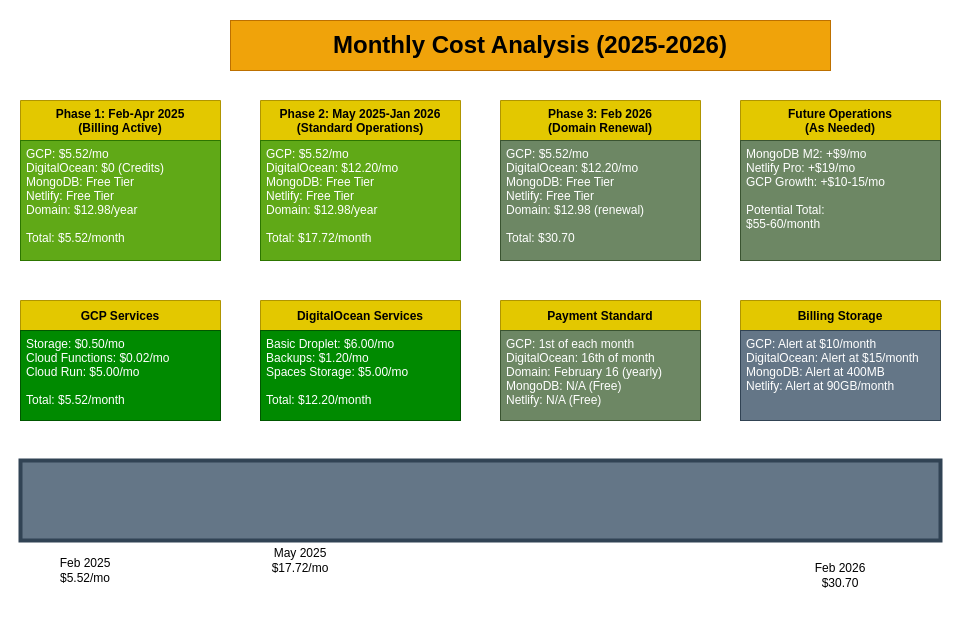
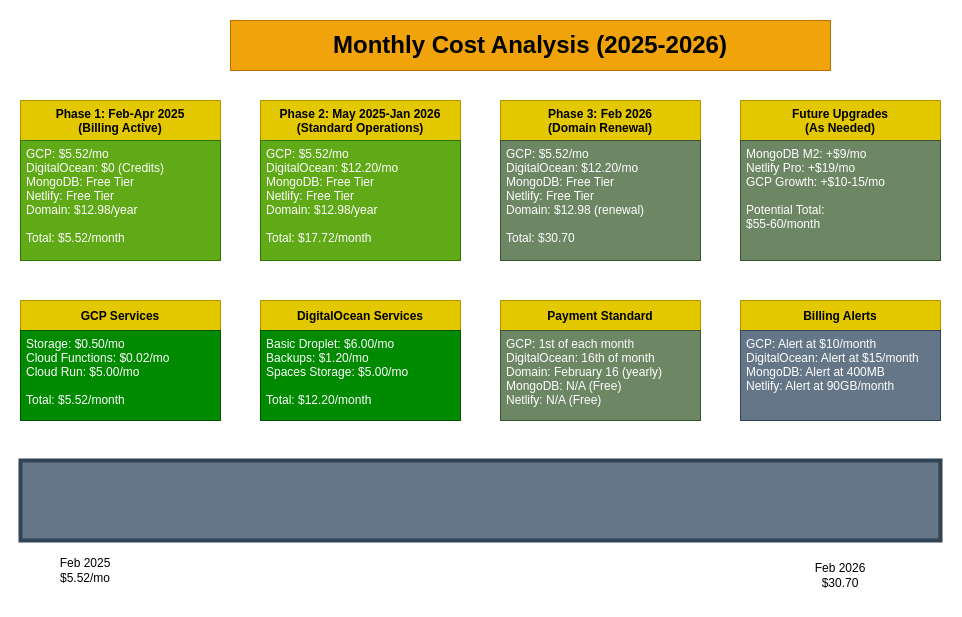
- <mxCell id="9" value="Future Operations&#10;(As Needed)" style="swimlane;fontStyle=1;childLayout=stackLayout;horizontal=1;startSize=40;horizontalStack=0;resizeParent=1;resizeParentMax=0;resizeLast=0;collapsible=1;marginBottom=0;fillColor=#e3c800;strokeColor=#B09500;fontColor=#000000;" parent="1" vertex="1"><mxGeometry x="740" y="100" width="200" height="160" as="geometry" /></mxCell>
+ <mxCell id="9" value="Future Upgrades&#10;(As Needed)" style="swimlane;fontStyle=1;childLayout=stackLayout;horizontal=1;startSize=40;horizontalStack=0;resizeParent=1;resizeParentMax=0;resizeLast=0;collapsible=1;marginBottom=0;fillColor=#e3c800;strokeColor=#B09500;fontColor=#000000;" parent="1" vertex="1"><mxGeometry x="740" y="100" width="200" height="160" as="geometry" /></mxCell>
- <mxCell id="17" value="Billing Storage" style="swimlane;fontStyle=1;childLayout=stackLayout;horizontal=1;startSize=30;horizontalStack=0;resizeParent=1;resizeParentMax=0;resizeLast=0;collapsible=1;marginBottom=0;fillColor=#e3c800;strokeColor=#B09500;fontColor=#000000;" parent="1" vertex="1"><mxGeometry x="740" y="300" width="200" height="120" as="geometry" /></mxCell>
+ <mxCell id="17" value="Billing Alerts" style="swimlane;fontStyle=1;childLayout=stackLayout;horizontal=1;startSize=30;horizontalStack=0;resizeParent=1;resizeParentMax=0;resizeLast=0;collapsible=1;marginBottom=0;fillColor=#e3c800;strokeColor=#B09500;fontColor=#000000;" parent="1" vertex="1"><mxGeometry x="740" y="300" width="200" height="120" as="geometry" /></mxCell>
- <mxCell id="21" value="May 2025&#10;$17.72/mo" style="text;html=1;strokeColor=none;fillColor=none;align=center;verticalAlign=middle;whiteSpace=wrap;rounded=0;" parent="1" vertex="1"><mxGeometry x="260" y="540" width="80" height="40" as="geometry" /></mxCell>
